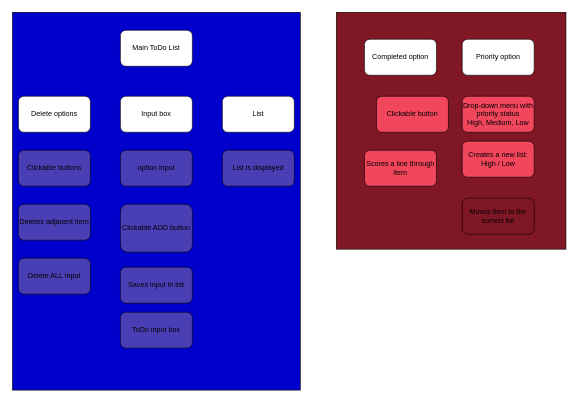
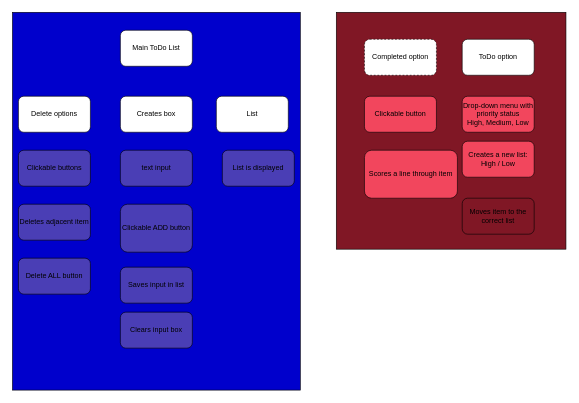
- <mxCell id="8" value="Completed option" style="rounded=1;whiteSpace=wrap;html=1;" parent="1" vertex="1"><mxGeometry x="607" y="65" width="120" height="60" as="geometry" /></mxCell>
+ <mxCell id="8" value="Completed option" style="rounded=1;whiteSpace=wrap;html=1;dashed=1;" parent="1" vertex="1"><mxGeometry x="607" y="65" width="120" height="60" as="geometry" /></mxCell>
- <mxCell id="9" value="Priority option" style="rounded=1;whiteSpace=wrap;html=1;" parent="1" vertex="1"><mxGeometry x="770" y="65" width="120" height="60" as="geometry" /></mxCell>
+ <mxCell id="9" value="ToDo option" style="rounded=1;whiteSpace=wrap;html=1;" parent="1" vertex="1"><mxGeometry x="770" y="65" width="120" height="60" as="geometry" /></mxCell>
- <mxCell id="5" value="Input box" style="rounded=1;whiteSpace=wrap;html=1;" parent="1" vertex="1"><mxGeometry x="200" y="160" width="120" height="60" as="geometry" /></mxCell>
+ <mxCell id="5" value="Creates box" style="rounded=1;whiteSpace=wrap;html=1;" parent="1" vertex="1"><mxGeometry x="200" y="160" width="120" height="60" as="geometry" /></mxCell>
- <mxCell id="6" value="List" style="rounded=1;whiteSpace=wrap;html=1;" parent="1" vertex="1"><mxGeometry x="370" y="160" width="120" height="60" as="geometry" /></mxCell>
+ <mxCell id="6" value="List" style="rounded=1;whiteSpace=wrap;html=1;" parent="1" vertex="1"><mxGeometry x="360" y="160" width="120" height="60" as="geometry" /></mxCell>
- <mxCell id="18" value="Clickable button" style="rounded=1;whiteSpace=wrap;html=1;fillColor=#F2465D;" parent="1" vertex="1"><mxGeometry x="627" y="160" width="120" height="60" as="geometry" /></mxCell>
+ <mxCell id="18" value="Clickable button" style="rounded=1;whiteSpace=wrap;html=1;fillColor=#F2465D;" parent="1" vertex="1"><mxGeometry x="607" y="160" width="120" height="60" as="geometry" /></mxCell>
- <mxCell id="11" value="option input" style="rounded=1;whiteSpace=wrap;html=1;fillColor=#4A3EB5;" parent="1" vertex="1"><mxGeometry x="200" y="250" width="120" height="60" as="geometry" /></mxCell>
+ <mxCell id="11" value="text input" style="rounded=1;whiteSpace=wrap;html=1;fillColor=#4A3EB5;" parent="1" vertex="1"><mxGeometry x="200" y="250" width="120" height="60" as="geometry" /></mxCell>
- <mxCell id="19" value="Scores a line through item" style="rounded=1;whiteSpace=wrap;html=1;fillColor=#F2465D;" parent="1" vertex="1"><mxGeometry x="607" y="250" width="120" height="60" as="geometry" /></mxCell>
+ <mxCell id="19" value="Scores a line through item" style="rounded=1;whiteSpace=wrap;html=1;fillColor=#F2465D;" parent="1" vertex="1"><mxGeometry x="607" y="250" width="155" height="80" as="geometry" /></mxCell>
- <mxCell id="13" value="Delete ALL input" style="rounded=1;whiteSpace=wrap;html=1;fillColor=#4A3EB5;" parent="1" vertex="1"><mxGeometry x="30" y="430" width="120" height="60" as="geometry" /></mxCell>
+ <mxCell id="13" value="Delete ALL button" style="rounded=1;whiteSpace=wrap;html=1;fillColor=#4A3EB5;" parent="1" vertex="1"><mxGeometry x="30" y="430" width="120" height="60" as="geometry" /></mxCell>
- <mxCell id="16" value="ToDo input box" style="rounded=1;whiteSpace=wrap;html=1;fillColor=#4A3EB5;" parent="1" vertex="1"><mxGeometry x="200" y="520" width="120" height="60" as="geometry" /></mxCell>
+ <mxCell id="16" value="Clears input box" style="rounded=1;whiteSpace=wrap;html=1;fillColor=#4A3EB5;" parent="1" vertex="1"><mxGeometry x="200" y="520" width="120" height="60" as="geometry" /></mxCell>
